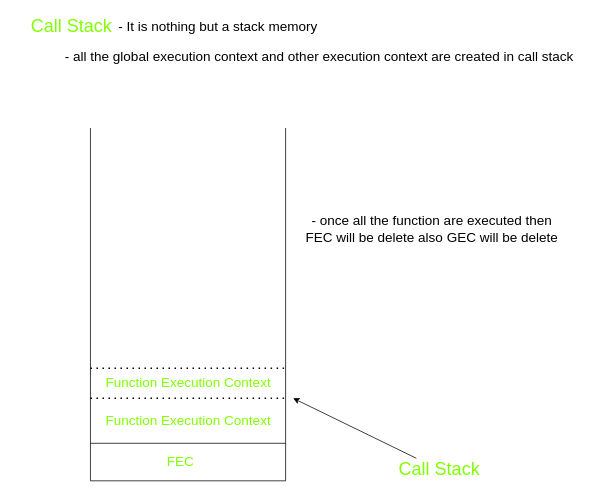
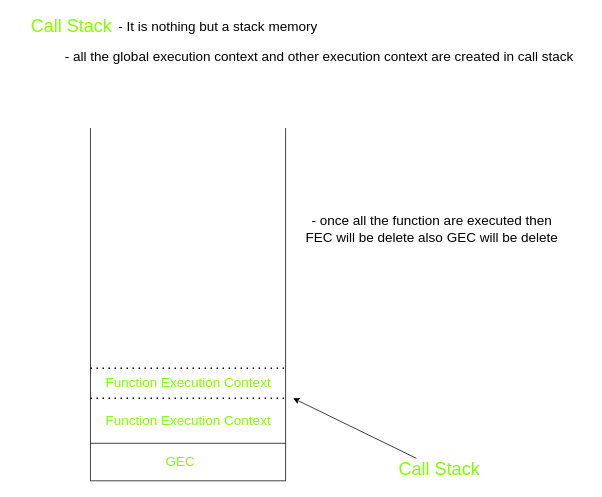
- <mxCell id="9" value="FEC" style="text;html=1;strokeColor=none;fillColor=none;align=center;verticalAlign=middle;whiteSpace=wrap;rounded=0;fontSize=18;fontColor=#80FF00;" vertex="1" parent="1"><mxGeometry x="210" y="600" width="60" height="30" as="geometry" /></mxCell>
+ <mxCell id="9" value="GEC" style="text;html=1;strokeColor=none;fillColor=none;align=center;verticalAlign=middle;whiteSpace=wrap;rounded=0;fontSize=18;fontColor=#80FF00;" vertex="1" parent="1"><mxGeometry x="210" y="600" width="60" height="30" as="geometry" /></mxCell>
